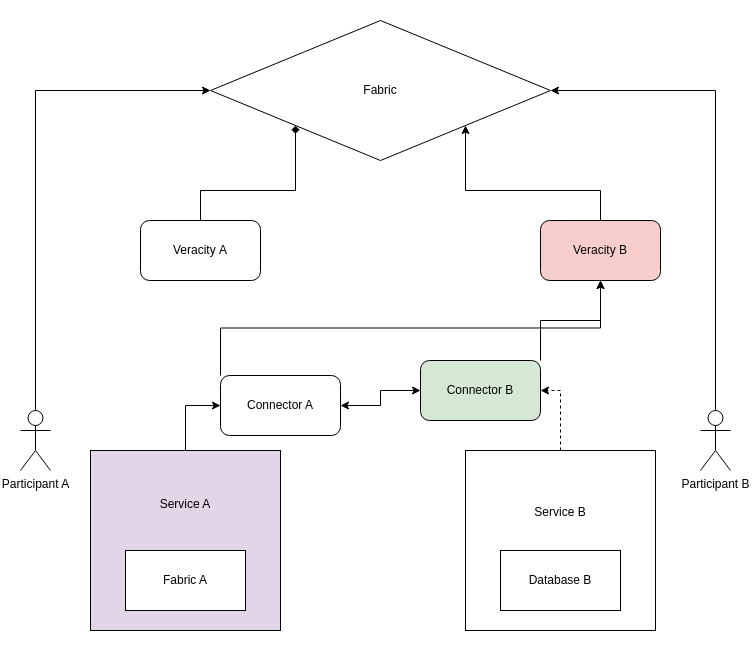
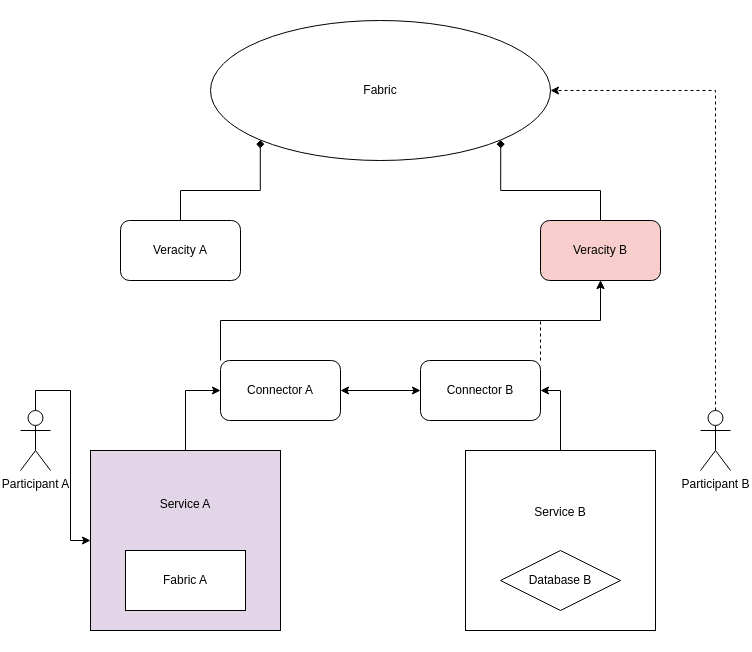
- <mxCell id="21" value="Fabric" style="rhombus;whiteSpace=wrap;html=1;" parent="1" vertex="1"><mxGeometry x="210" y="20" width="340" height="140" as="geometry" /></mxCell>
+ <mxCell id="21" value="Fabric" style="ellipse;whiteSpace=wrap;html=1;" parent="1" vertex="1"><mxGeometry x="210" y="20" width="340" height="140" as="geometry" /></mxCell>
- <mxCell id="5" style="edgeStyle=orthogonalEdgeStyle;rounded=0;orthogonalLoop=1;jettySize=auto;html=1;exitX=0.5;exitY=0;exitDx=0;exitDy=0;exitPerimeter=0;entryX=0;entryY=0.5;entryDx=0;entryDy=0;" parent="1" source="6" target="21" edge="1"><mxGeometry relative="1" as="geometry" /></mxCell>
+ <mxCell id="5" style="edgeStyle=orthogonalEdgeStyle;rounded=0;orthogonalLoop=1;jettySize=auto;html=1;exitX=0.5;exitY=0;exitDx=0;exitDy=0;exitPerimeter=0;" parent="1" source="6" target="3" edge="1"><mxGeometry relative="1" as="geometry" /></mxCell>
- <mxCell id="12" style="edgeStyle=orthogonalEdgeStyle;rounded=0;orthogonalLoop=1;jettySize=auto;html=1;exitX=0.5;exitY=0;exitDx=0;exitDy=0;exitPerimeter=0;entryX=1;entryY=0.5;entryDx=0;entryDy=0;" parent="1" source="13" target="21" edge="1"><mxGeometry relative="1" as="geometry" /></mxCell>
+ <mxCell id="12" style="edgeStyle=orthogonalEdgeStyle;rounded=0;orthogonalLoop=1;jettySize=auto;html=1;exitX=0.5;exitY=0;exitDx=0;exitDy=0;exitPerimeter=0;entryX=1;entryY=0.5;entryDx=0;entryDy=0;dashed=1;" parent="1" source="13" target="21" edge="1"><mxGeometry relative="1" as="geometry" /></mxCell>
- <mxCell id="19" style="edgeStyle=orthogonalEdgeStyle;rounded=0;orthogonalLoop=1;jettySize=auto;html=1;exitX=0.5;exitY=0;exitDx=0;exitDy=0;entryX=1;entryY=1;entryDx=0;entryDy=0;" parent="1" source="20" target="21" edge="1"><mxGeometry relative="1" as="geometry" /></mxCell>
+ <mxCell id="19" style="edgeStyle=orthogonalEdgeStyle;rounded=0;orthogonalLoop=1;jettySize=auto;html=1;exitX=0.5;exitY=0;exitDx=0;exitDy=0;entryX=1;entryY=1;entryDx=0;entryDy=0;endArrow=diamond;" parent="1" source="20" target="21" edge="1"><mxGeometry relative="1" as="geometry" /></mxCell>
- <mxCell id="18" value="Veracity&amp;nbsp;&lt;span style=&quot;background-color: initial;&quot;&gt;A&lt;/span&gt;" style="rounded=1;whiteSpace=wrap;html=1;" parent="1" vertex="1"><mxGeometry x="140" y="220" width="120" height="60" as="geometry" /></mxCell>
+ <mxCell id="18" value="Veracity&amp;nbsp;&lt;span style=&quot;background-color: initial;&quot;&gt;A&lt;/span&gt;" style="rounded=1;whiteSpace=wrap;html=1;" parent="1" vertex="1"><mxGeometry x="120" y="220" width="120" height="60" as="geometry" /></mxCell>
- <mxCell id="15" style="edgeStyle=orthogonalEdgeStyle;rounded=0;orthogonalLoop=1;jettySize=auto;html=1;exitX=1;exitY=0;exitDx=0;exitDy=0;entryX=0.5;entryY=1;entryDx=0;entryDy=0;" parent="1" source="16" target="20" edge="1"><mxGeometry relative="1" as="geometry" /></mxCell>
+ <mxCell id="15" style="edgeStyle=orthogonalEdgeStyle;rounded=0;orthogonalLoop=1;jettySize=auto;html=1;exitX=1;exitY=0;exitDx=0;exitDy=0;entryX=0.5;entryY=1;entryDx=0;entryDy=0;dashed=1;" parent="1" source="16" target="20" edge="1"><mxGeometry relative="1" as="geometry" /></mxCell>
- <mxCell id="16" value="Connector B" style="rounded=1;whiteSpace=wrap;html=1;fillColor=#d5e8d4;" parent="1" vertex="1"><mxGeometry x="420" y="360" width="120" height="60" as="geometry" /></mxCell>
+ <mxCell id="16" value="Connector B" style="rounded=1;whiteSpace=wrap;html=1;" parent="1" vertex="1"><mxGeometry x="420" y="360" width="120" height="60" as="geometry" /></mxCell>
- <mxCell id="10" value="Connector A" style="rounded=1;whiteSpace=wrap;html=1;" parent="1" vertex="1"><mxGeometry x="220" y="375" width="120" height="60" as="geometry" /></mxCell>
+ <mxCell id="10" value="Connector A" style="rounded=1;whiteSpace=wrap;html=1;" parent="1" vertex="1"><mxGeometry x="220" y="360" width="120" height="60" as="geometry" /></mxCell>
- <mxCell id="14" style="edgeStyle=orthogonalEdgeStyle;rounded=0;orthogonalLoop=1;jettySize=auto;html=1;exitX=0.5;exitY=0;exitDx=0;exitDy=0;entryX=1;entryY=0.5;entryDx=0;entryDy=0;dashed=1;" parent="1" source="2" target="16" edge="1"><mxGeometry relative="1" as="geometry" /></mxCell>
+ <mxCell id="14" style="edgeStyle=orthogonalEdgeStyle;rounded=0;orthogonalLoop=1;jettySize=auto;html=1;exitX=0.5;exitY=0;exitDx=0;exitDy=0;entryX=1;entryY=0.5;entryDx=0;entryDy=0;" parent="1" source="2" target="16" edge="1"><mxGeometry relative="1" as="geometry" /></mxCell>
- <mxCell id="11" value="Database B" style="rounded=0;whiteSpace=wrap;html=1;" parent="1" vertex="1"><mxGeometry x="500" y="550" width="120" height="60" as="geometry" /></mxCell>
+ <mxCell id="11" value="Database B" style="rhombus;whiteSpace=wrap;html=1;" parent="1" vertex="1"><mxGeometry x="500" y="550" width="120" height="60" as="geometry" /></mxCell>
